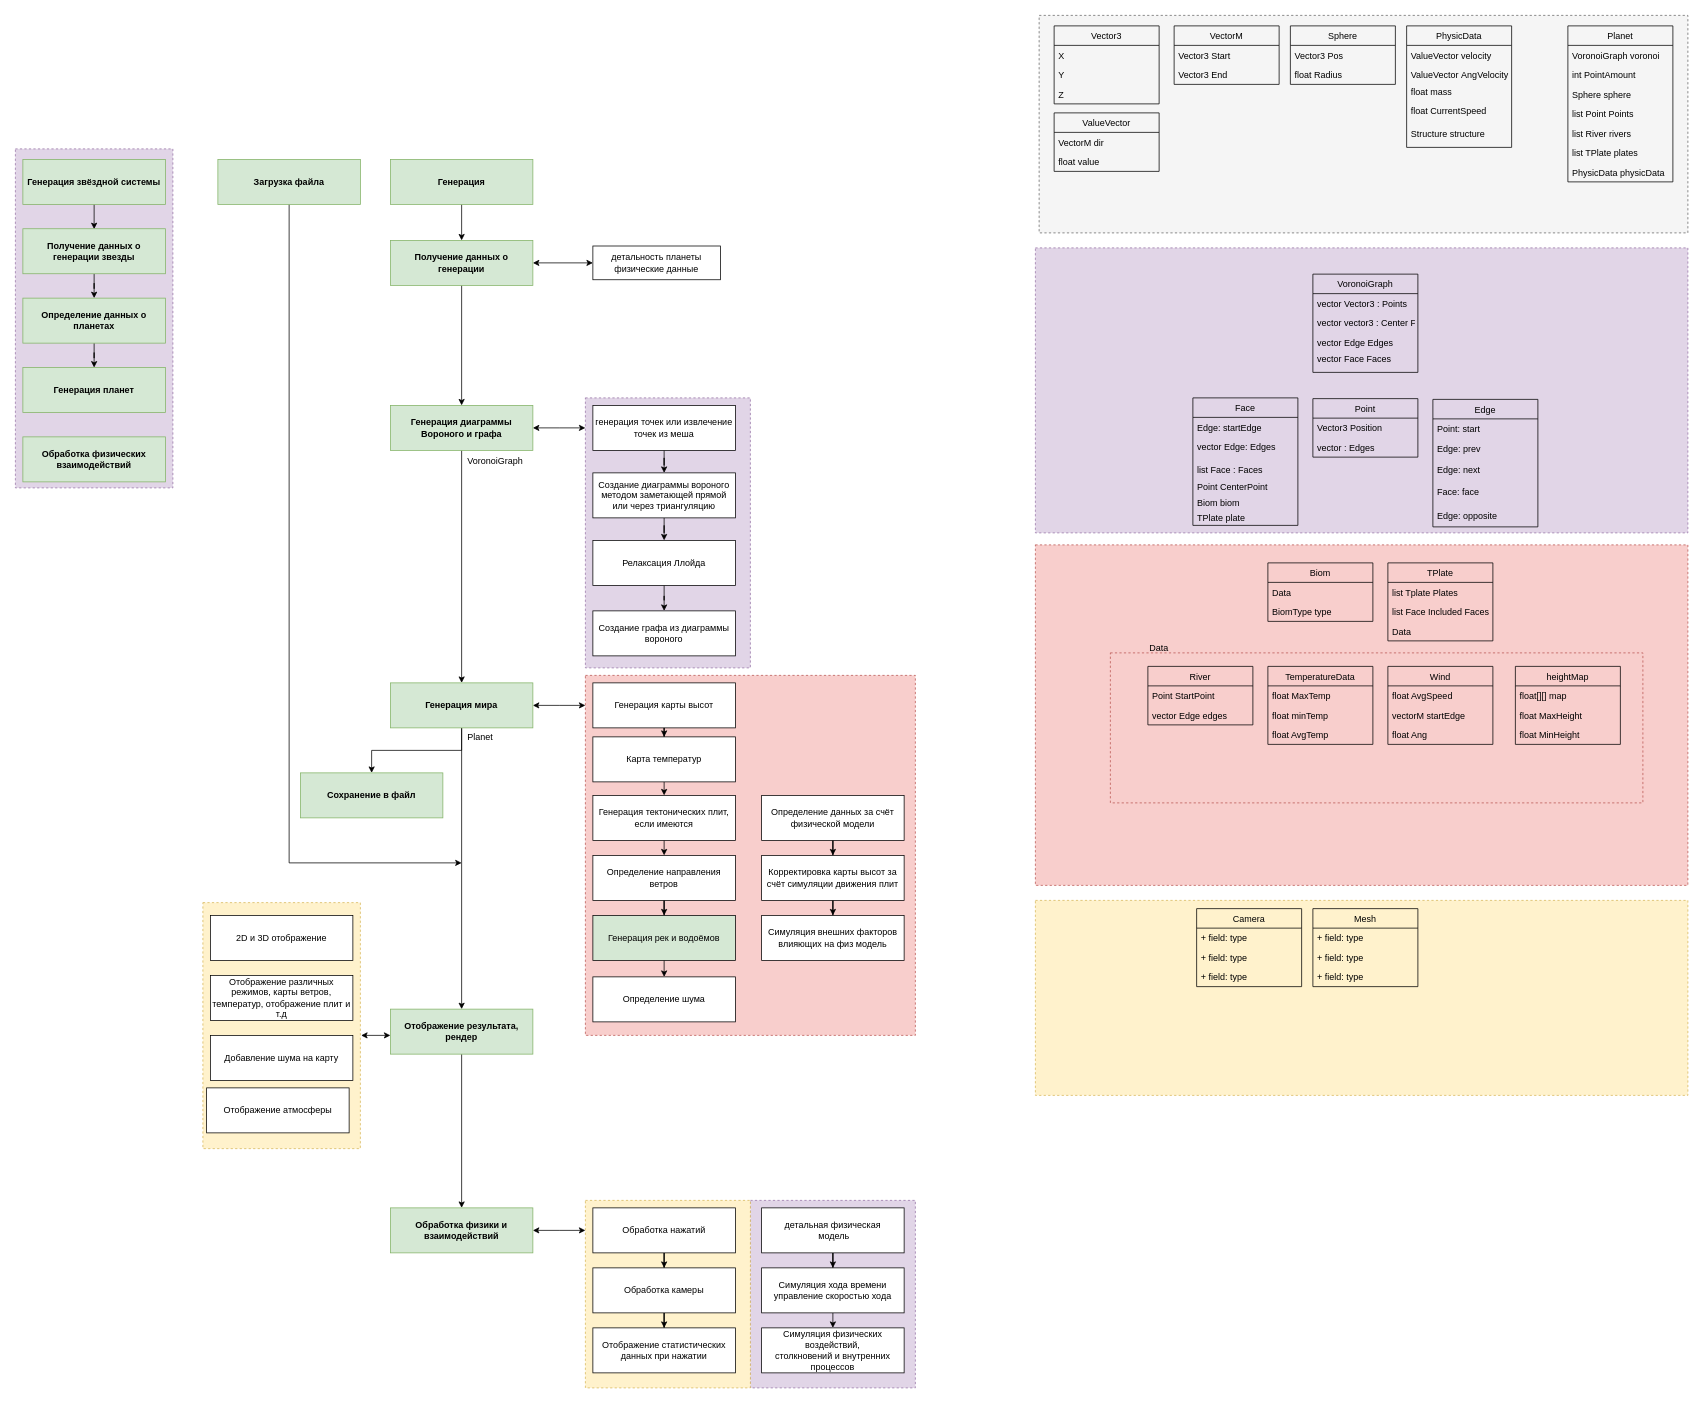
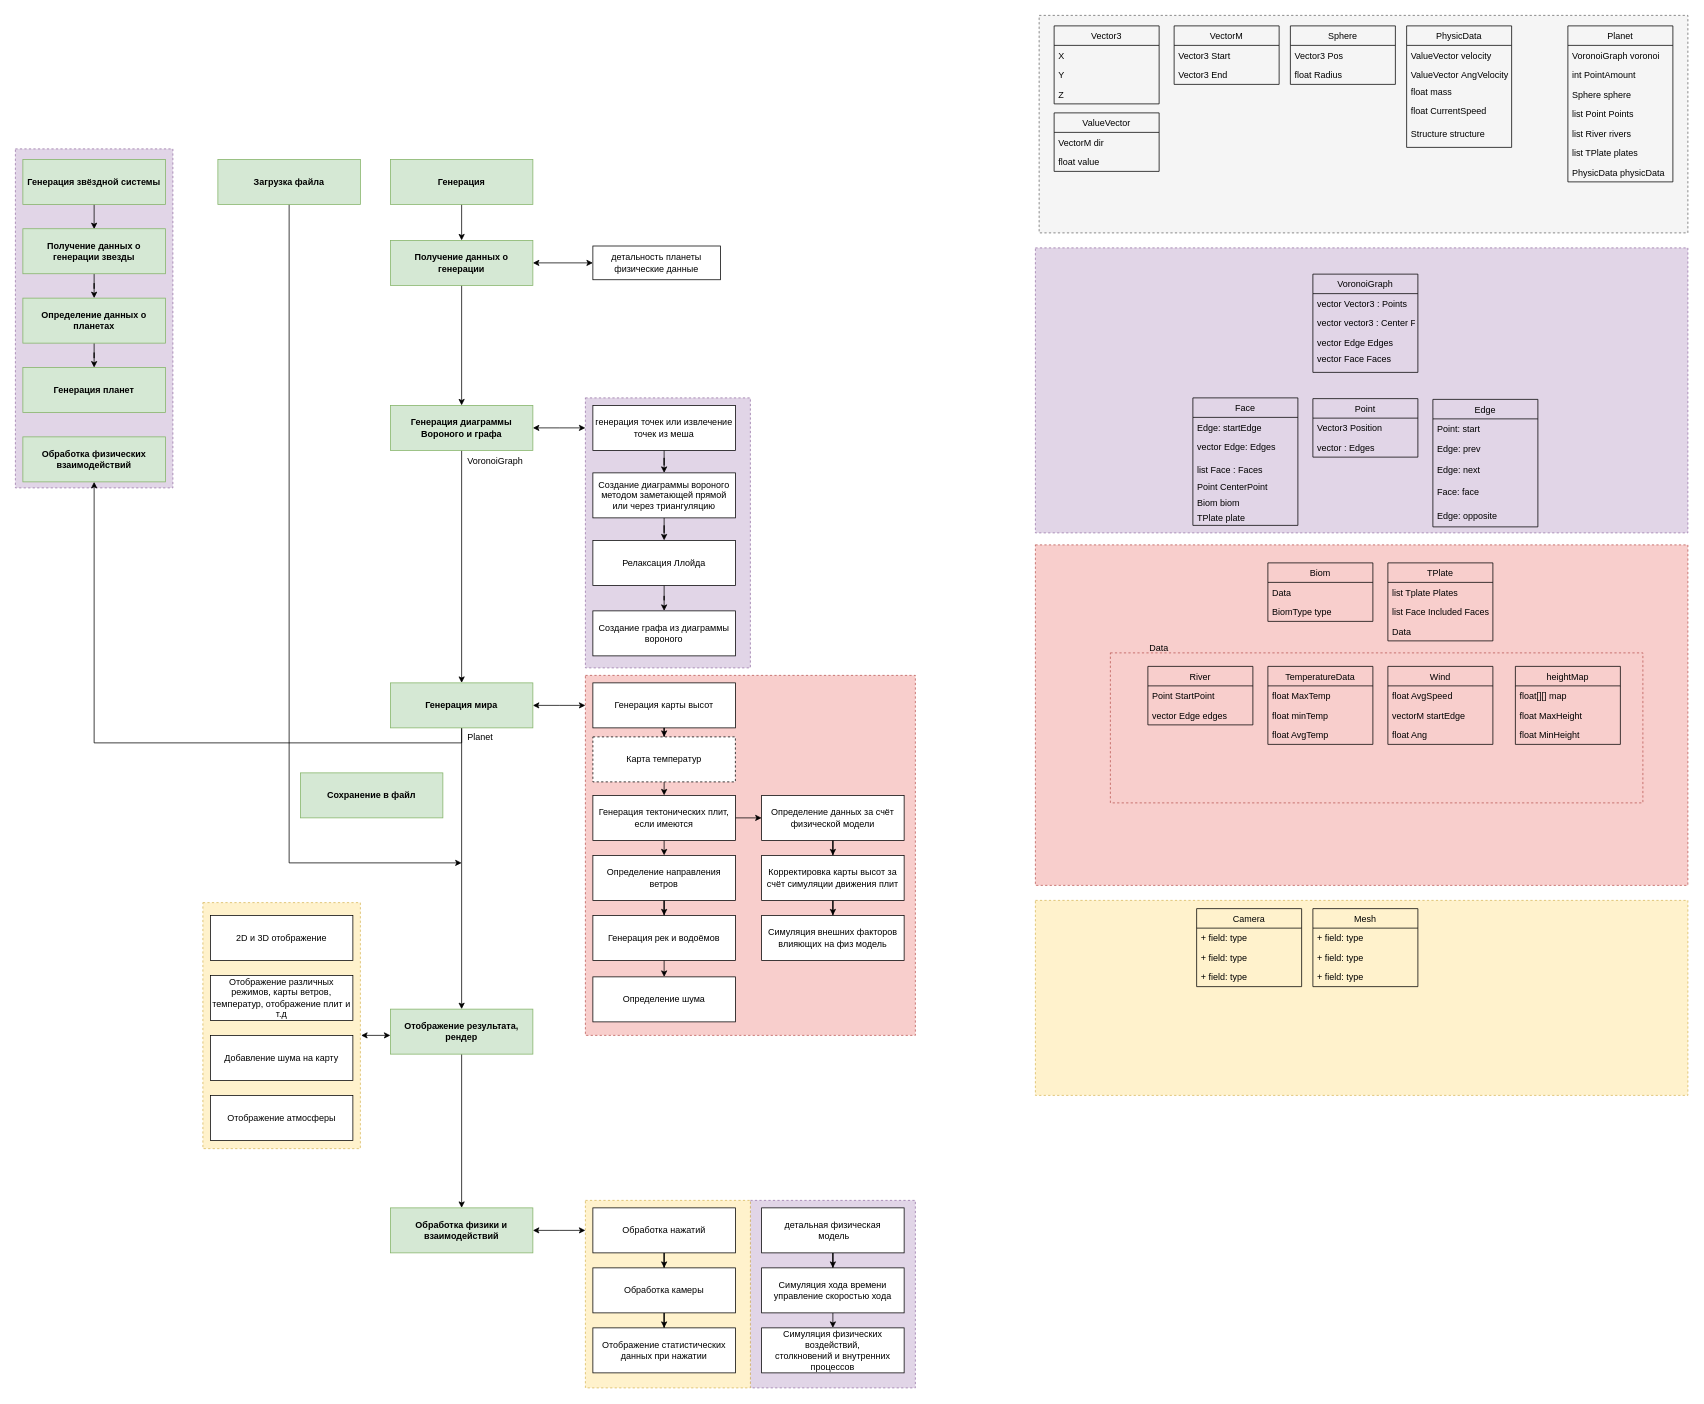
- <mxCell id="27" style="edgeStyle=orthogonalEdgeStyle;rounded=0;orthogonalLoop=1;jettySize=auto;html=1;exitX=0.5;exitY=1;exitDx=0;exitDy=0;entryX=0.5;entryY=0;entryDx=0;entryDy=0;" parent="1" source="28" target="94" edge="1"><mxGeometry relative="1" as="geometry"><mxPoint x="540" y="1030" as="targetPoint" /></mxGeometry></mxCell>
+ <mxCell id="27" style="edgeStyle=orthogonalEdgeStyle;rounded=0;orthogonalLoop=1;jettySize=auto;html=1;exitX=0.5;exitY=1;exitDx=0;exitDy=0;" parent="1" source="28" target="141" edge="1"><mxGeometry relative="1" as="geometry"><mxPoint x="540" y="1030" as="targetPoint" /></mxGeometry></mxCell>
- <mxCell id="37" value="Карта температур" style="rounded=0;whiteSpace=wrap;html=1;" parent="1" vertex="1"><mxGeometry x="790" y="982" width="190" height="60" as="geometry" /></mxCell>
+ <mxCell id="37" value="Карта температур" style="rounded=0;whiteSpace=wrap;html=1;dashed=1;" parent="1" vertex="1"><mxGeometry x="790" y="982" width="190" height="60" as="geometry" /></mxCell>
+ <mxCell id="32" style="edgeStyle=orthogonalEdgeStyle;rounded=0;orthogonalLoop=1;jettySize=auto;html=1;exitX=1;exitY=0.5;exitDx=0;exitDy=0;startArrow=none;startFill=0;entryX=0;entryY=0.5;entryDx=0;entryDy=0;" edge="1" parent="1" source="33" target="156"><mxGeometry relative="1" as="geometry"><mxPoint x="1020" y="1090" as="targetPoint" /></mxGeometry></mxCell>
- <mxCell id="44" value="Генерация рек и водоёмов" style="rounded=0;whiteSpace=wrap;html=1;fillColor=#d5e8d4;" parent="1" vertex="1"><mxGeometry x="790" y="1220" width="190" height="60" as="geometry" /></mxCell>
+ <mxCell id="44" value="Генерация рек и водоёмов" style="rounded=0;whiteSpace=wrap;html=1;" parent="1" vertex="1"><mxGeometry x="790" y="1220" width="190" height="60" as="geometry" /></mxCell>
- <mxCell id="47" value="Отображение атмосферы" style="rounded=0;whiteSpace=wrap;html=1;" parent="1" vertex="1"><mxGeometry x="275" y="1450" width="190" height="60" as="geometry" /></mxCell>
+ <mxCell id="47" value="Отображение атмосферы" style="rounded=0;whiteSpace=wrap;html=1;" parent="1" vertex="1"><mxGeometry x="280" y="1460" width="190" height="60" as="geometry" /></mxCell>
